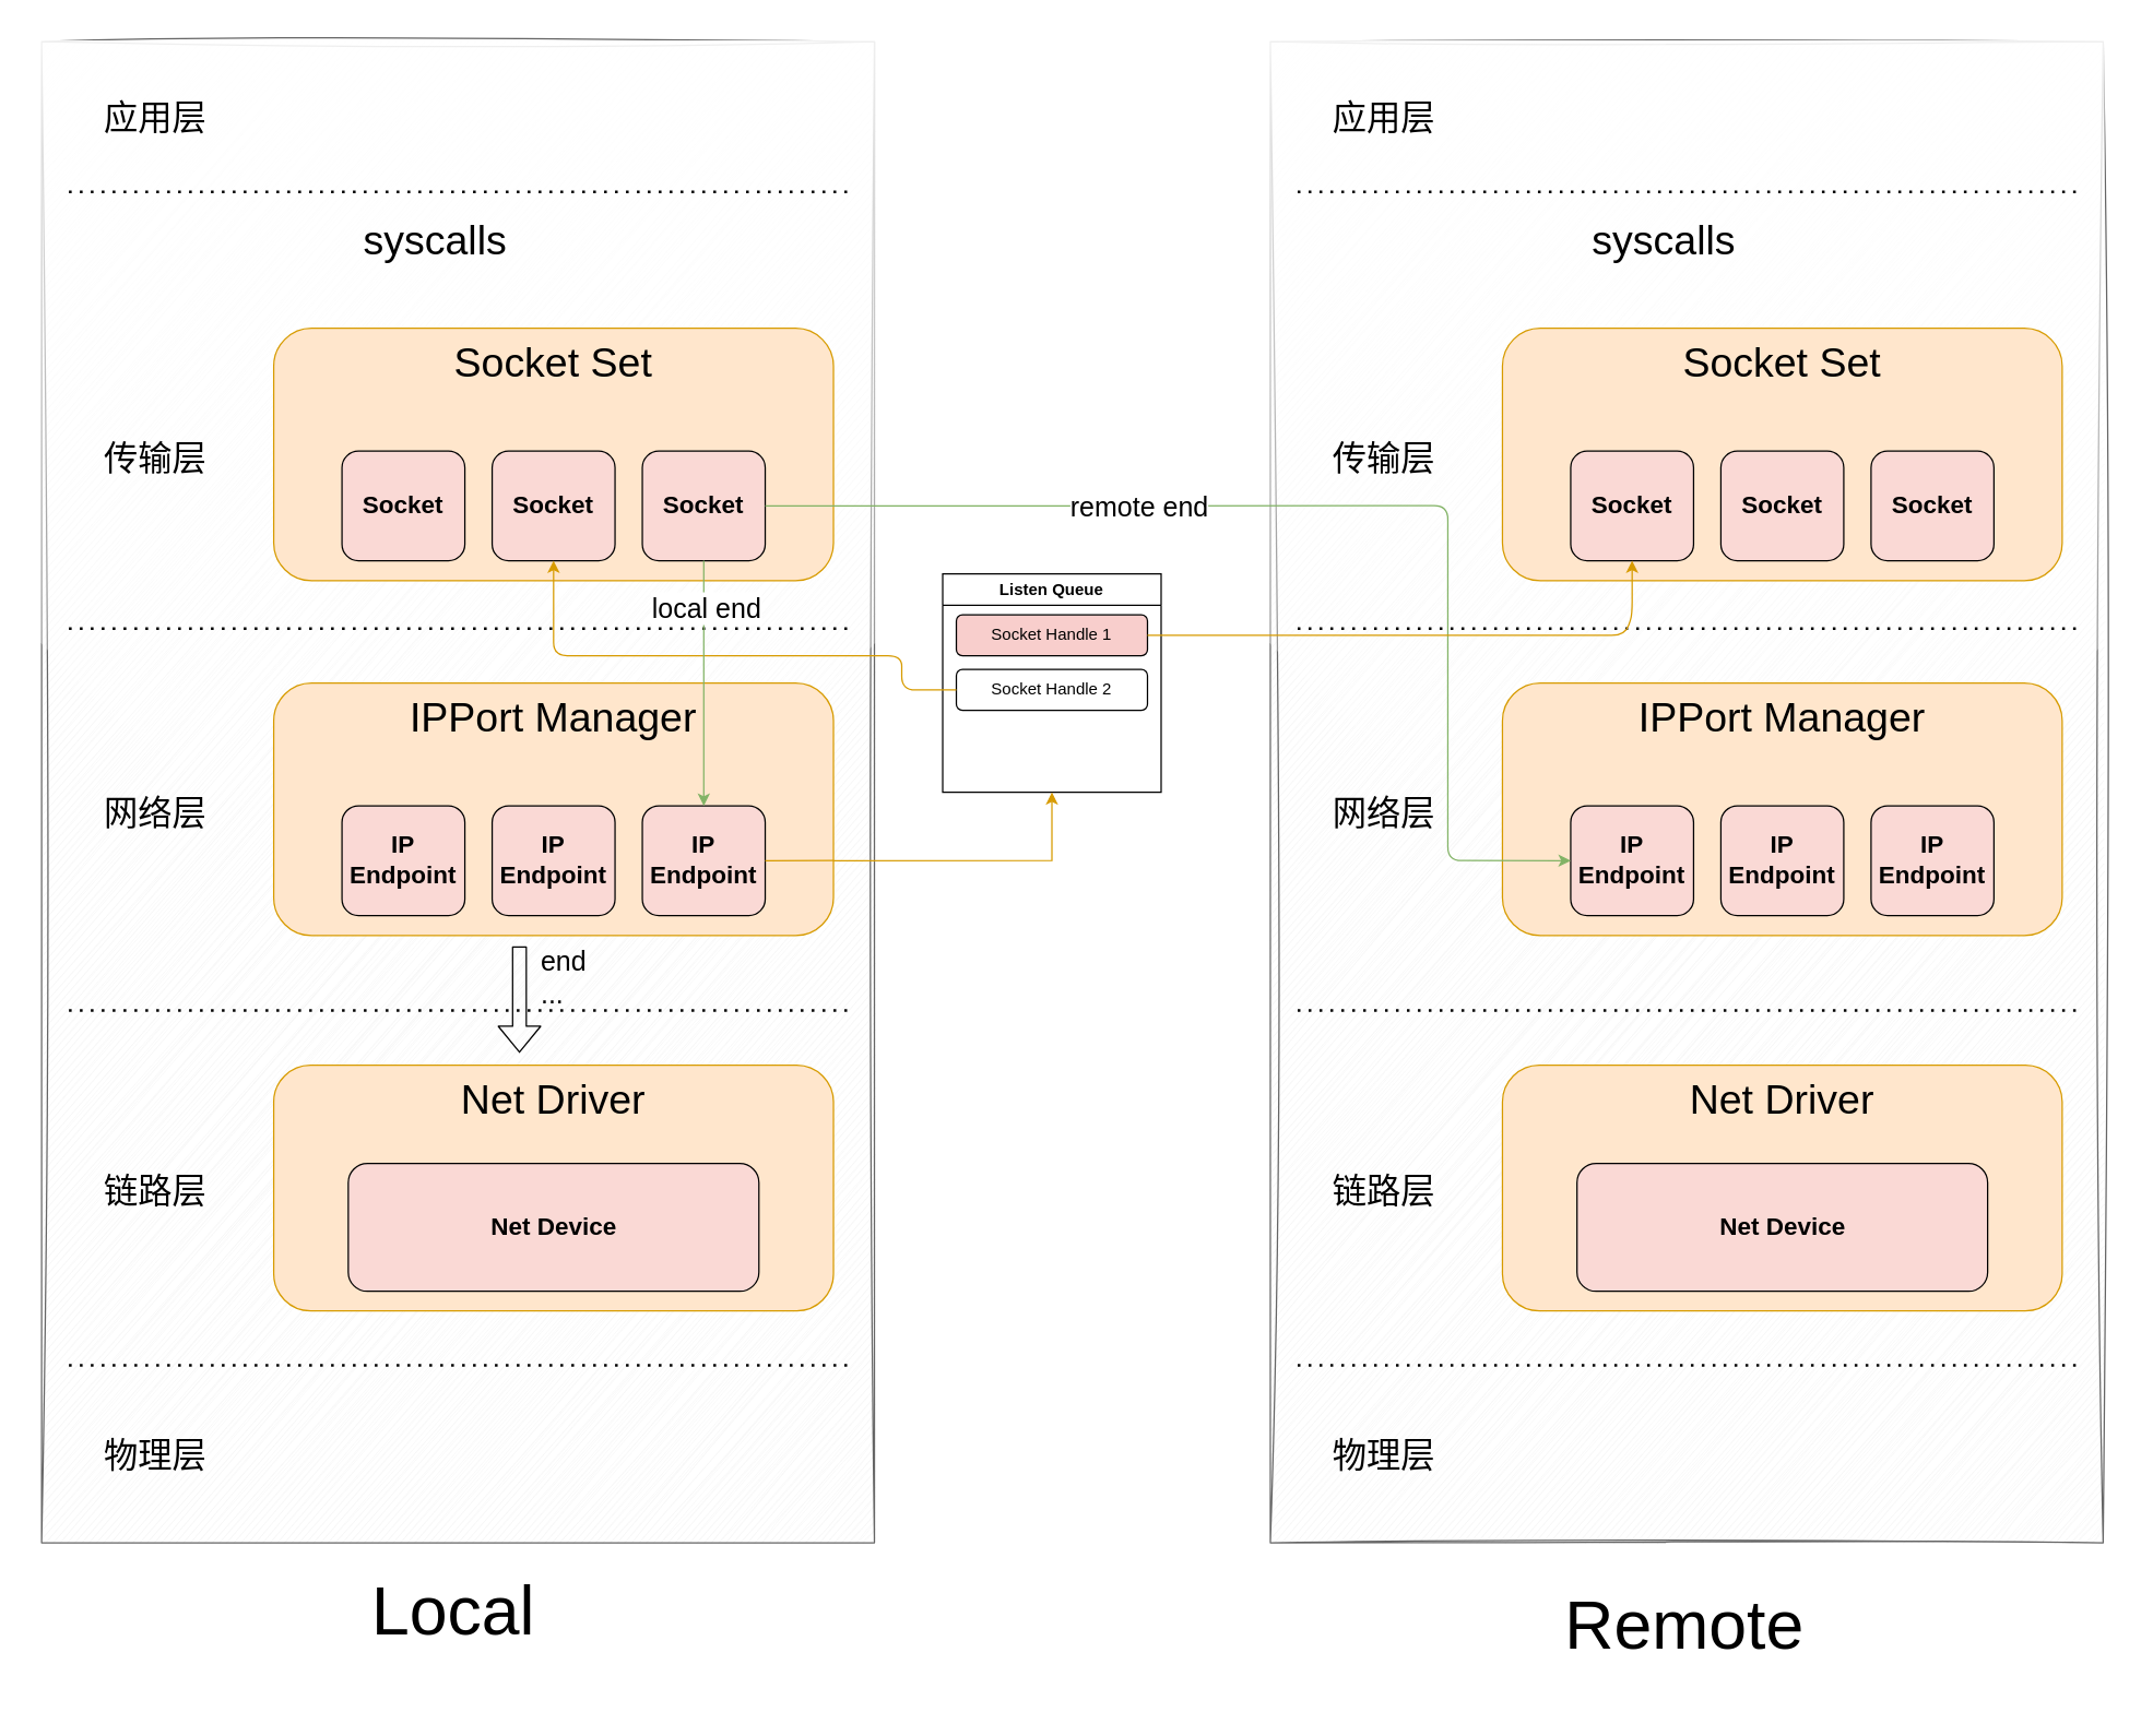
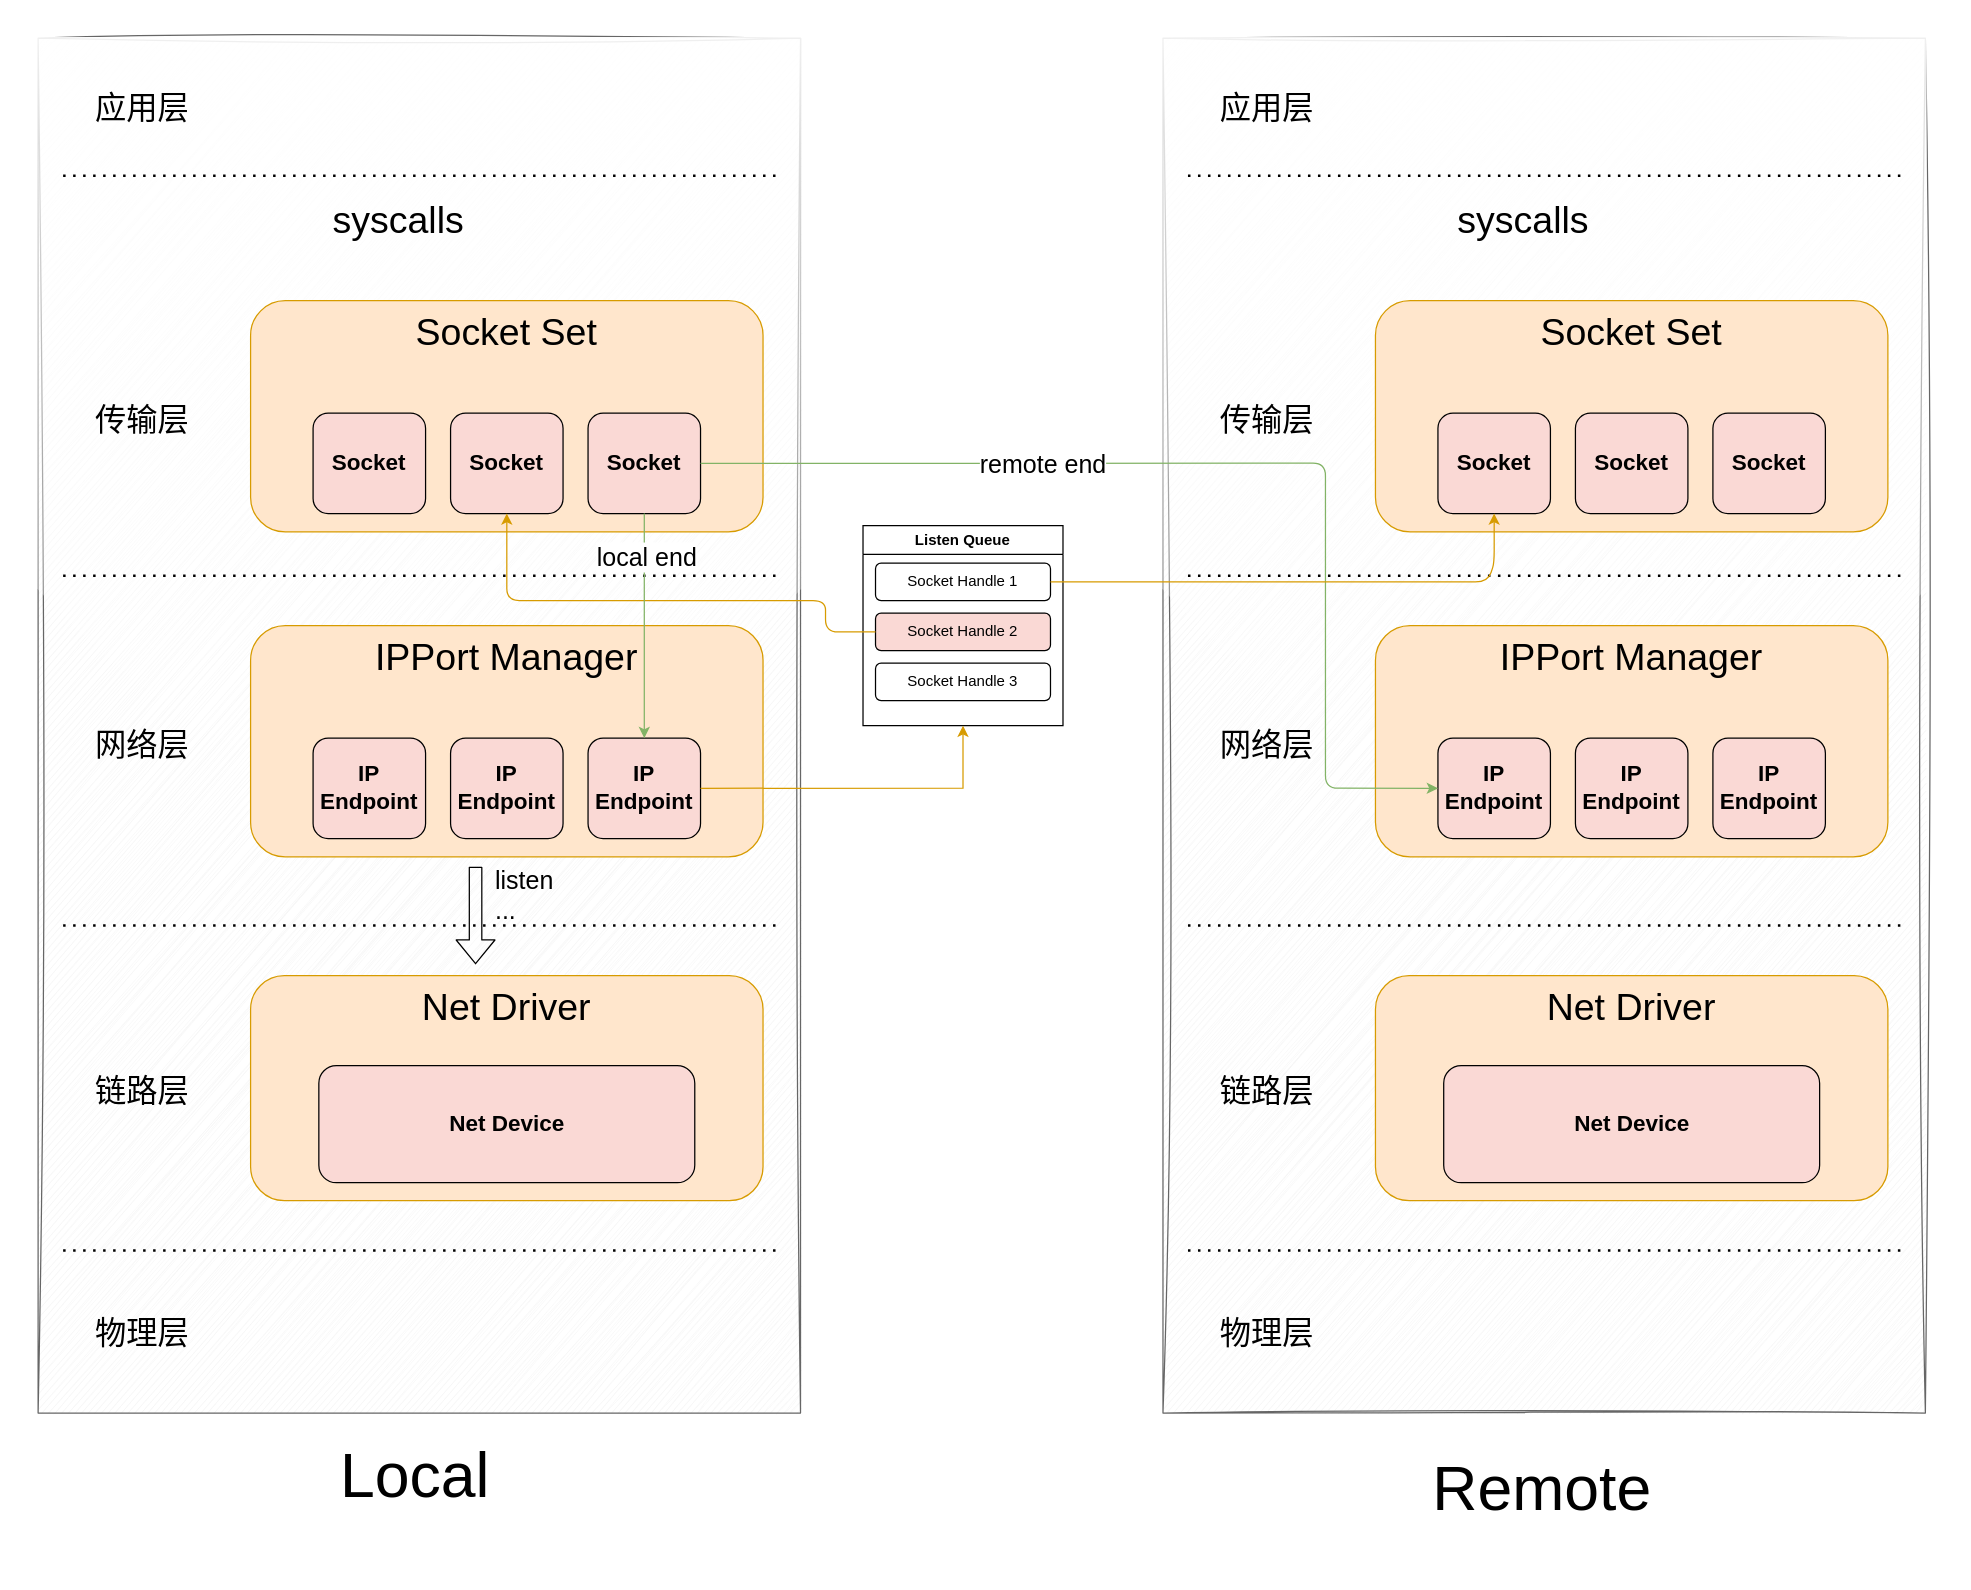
- <mxCell id="26" value="Socket Handle 1" style="rounded=1;whiteSpace=wrap;html=1;fillColor=#f8cecc;" vertex="1" parent="25"><mxGeometry x="10" y="30" width="140" height="30" as="geometry" /></mxCell>
+ <mxCell id="26" value="Socket Handle 1" style="rounded=1;whiteSpace=wrap;html=1;" vertex="1" parent="25"><mxGeometry x="10" y="30" width="140" height="30" as="geometry" /></mxCell>
- <mxCell id="27" value="Socket Handle 2" style="rounded=1;whiteSpace=wrap;html=1;" vertex="1" parent="25"><mxGeometry x="10" y="70" width="140" height="30" as="geometry" /></mxCell>
+ <mxCell id="27" value="Socket Handle 2" style="rounded=1;whiteSpace=wrap;html=1;fillColor=#fad9d5;" vertex="1" parent="25"><mxGeometry x="10" y="70" width="140" height="30" as="geometry" /></mxCell>
+ <mxCell id="28" value="Socket Handle 3" style="rounded=1;whiteSpace=wrap;html=1;" vertex="1" parent="25"><mxGeometry x="10" y="110" width="140" height="30" as="geometry" /></mxCell>
- <mxCell id="59" value="&lt;font style=&quot;font-size: 20px;&quot;&gt;end&lt;/font&gt;&lt;div&gt;&lt;font style=&quot;font-size: 20px;&quot;&gt;...&lt;/font&gt;&lt;/div&gt;" style="text;strokeColor=none;fillColor=none;align=left;verticalAlign=middle;spacingLeft=4;spacingRight=4;overflow=hidden;points=[[0,0.5],[1,0.5]];portConstraint=eastwest;rotatable=0;whiteSpace=wrap;html=1;" vertex="1" parent="1"><mxGeometry x="390" y="685" width="80" height="60" as="geometry" /></mxCell>
+ <mxCell id="59" value="&lt;font style=&quot;font-size: 20px;&quot;&gt;listen&lt;/font&gt;&lt;div&gt;&lt;font style=&quot;font-size: 20px;&quot;&gt;...&lt;/font&gt;&lt;/div&gt;" style="text;strokeColor=none;fillColor=none;align=left;verticalAlign=middle;spacingLeft=4;spacingRight=4;overflow=hidden;points=[[0,0.5],[1,0.5]];portConstraint=eastwest;rotatable=0;whiteSpace=wrap;html=1;" vertex="1" parent="1"><mxGeometry x="390" y="685" width="80" height="60" as="geometry" /></mxCell>
